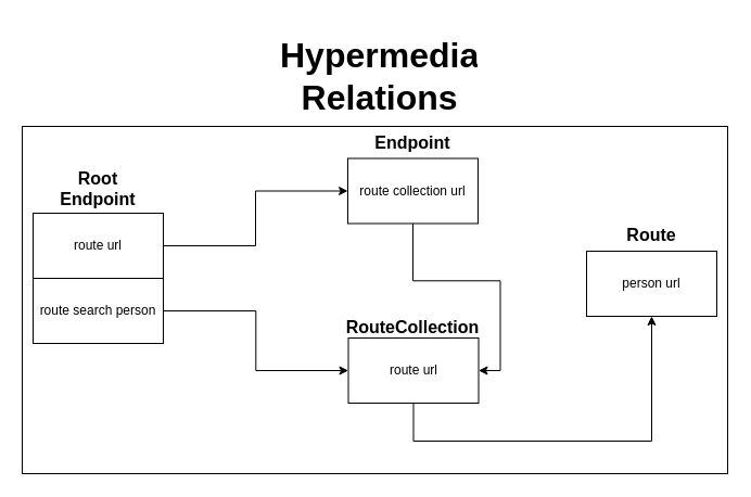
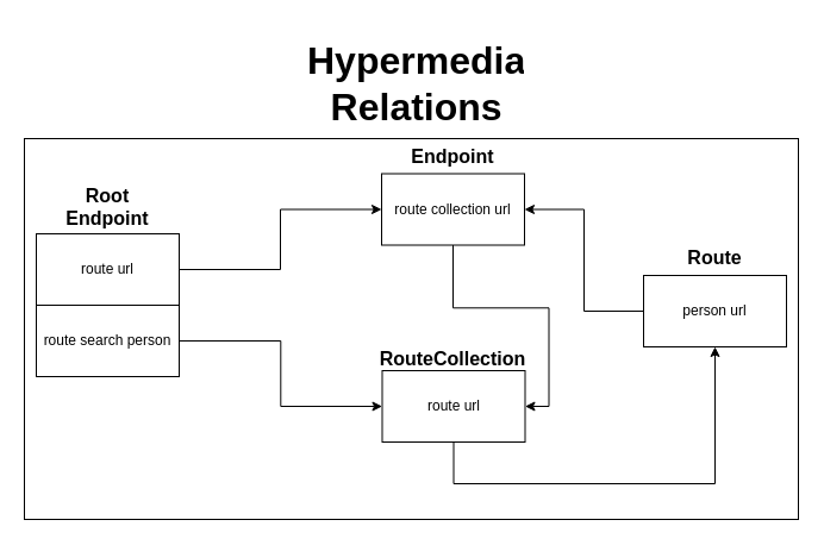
+ <mxCell id="19" style="edgeStyle=orthogonalEdgeStyle;rounded=0;orthogonalLoop=1;jettySize=auto;html=1;entryX=1;entryY=0.5;entryDx=0;entryDy=0;endArrow=classic;endFill=1;fontSize=16;" edge="1" parent="1" source="14" target="4"><mxGeometry relative="1" as="geometry" /></mxCell>
